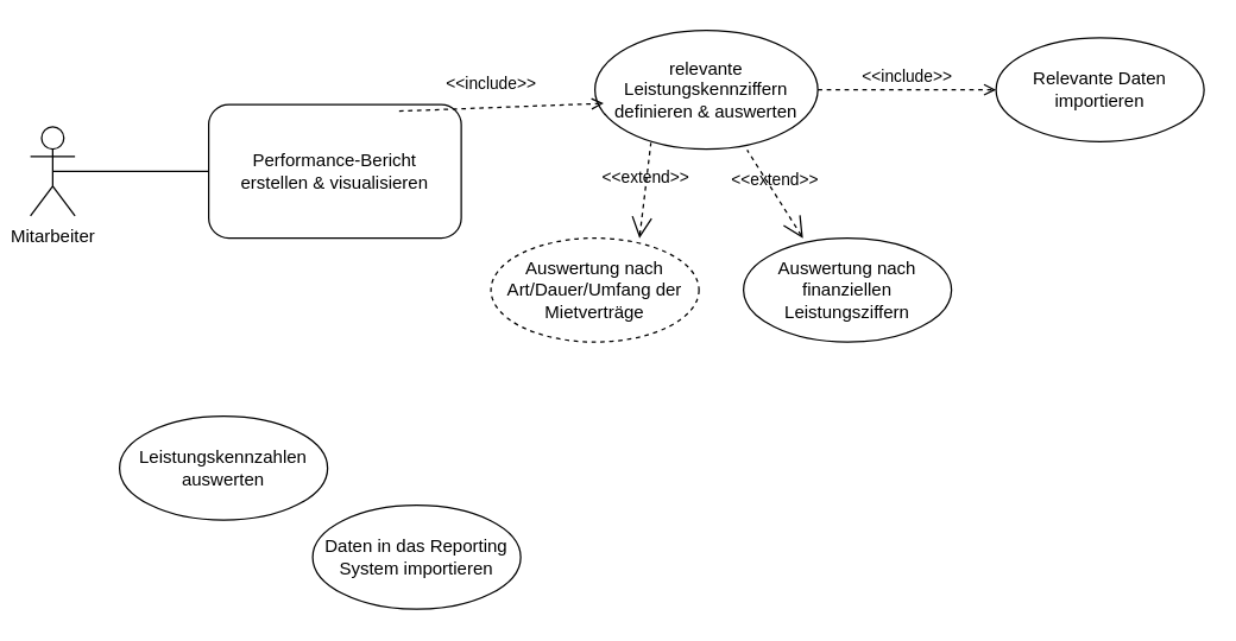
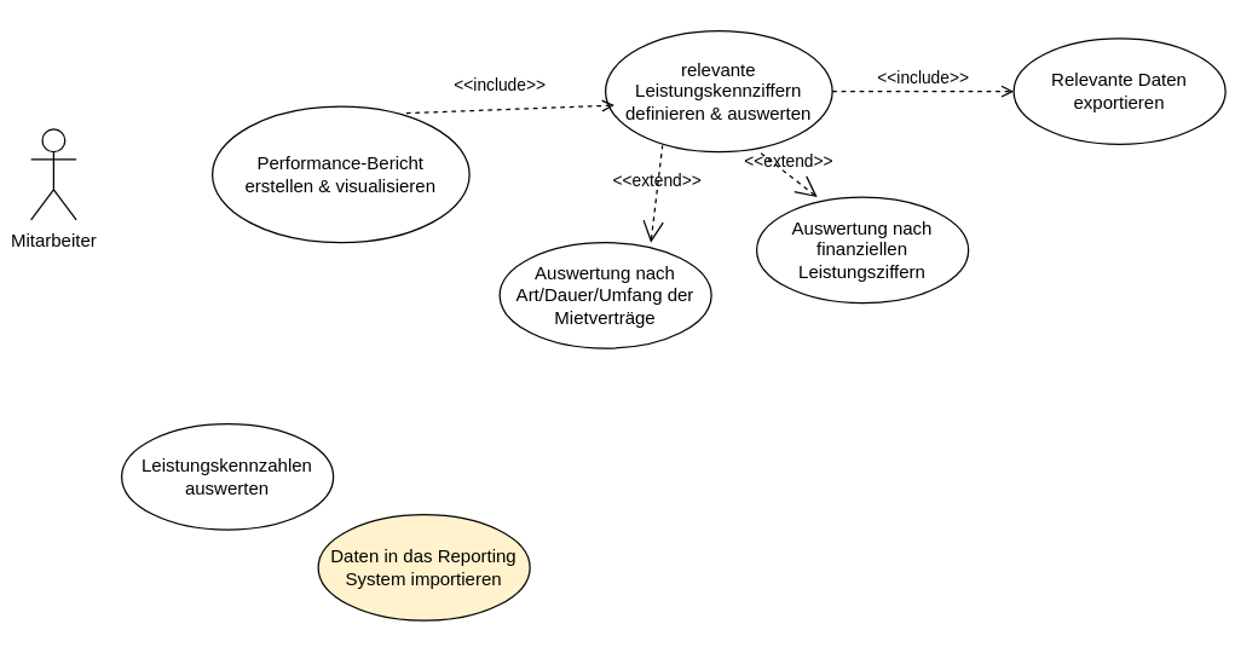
- <mxCell id="4" value="Relevante Daten importieren" style="ellipse;whiteSpace=wrap;html=1;" parent="1" vertex="1"><mxGeometry x="670" y="25" width="140" height="70" as="geometry" /></mxCell>
+ <mxCell id="4" value="Relevante Daten exportieren" style="ellipse;whiteSpace=wrap;html=1;" parent="1" vertex="1"><mxGeometry x="670" y="25" width="140" height="70" as="geometry" /></mxCell>
- <mxCell id="9" value="" style="edgeStyle=none;html=1;endArrow=none;verticalAlign=bottom;rounded=0;exitX=0.5;exitY=0.5;exitDx=0;exitDy=0;exitPerimeter=0;entryX=0;entryY=0.5;entryDx=0;entryDy=0;" parent="1" source="2" target="5" edge="1"><mxGeometry width="160" relative="1" as="geometry"><mxPoint x="360" y="180" as="sourcePoint" /><mxPoint x="520" y="180" as="targetPoint" /></mxGeometry></mxCell>
- <mxCell id="5" value="Performance-Bericht&lt;br&gt;erstellen &amp;amp; visualisieren" style="whiteSpace=wrap;html=1;rounded=1;" parent="1" vertex="1"><mxGeometry x="140" y="70" width="170" height="90" as="geometry" /></mxCell>
+ <mxCell id="5" value="Performance-Bericht&lt;br&gt;erstellen &amp;amp; visualisieren" style="ellipse;whiteSpace=wrap;html=1;" parent="1" vertex="1"><mxGeometry x="140" y="70" width="170" height="90" as="geometry" /></mxCell>
- <mxCell id="7" value="Auswertung nach Art/Dauer/Umfang der Mietverträge" style="ellipse;whiteSpace=wrap;html=1;fillColor=none;dashed=1;" parent="1" vertex="1"><mxGeometry x="330" y="160" width="140" height="70" as="geometry" /></mxCell>
+ <mxCell id="7" value="Auswertung nach Art/Dauer/Umfang der Mietverträge" style="ellipse;whiteSpace=wrap;html=1;fillColor=none;" parent="1" vertex="1"><mxGeometry x="330" y="160" width="140" height="70" as="geometry" /></mxCell>
- <mxCell id="8" value="Auswertung nach finanziellen Leistungsziffern" style="ellipse;whiteSpace=wrap;html=1;" parent="1" vertex="1"><mxGeometry x="500" y="160" width="140" height="70" as="geometry" /></mxCell>
+ <mxCell id="8" value="Auswertung nach finanziellen Leistungsziffern" style="ellipse;whiteSpace=wrap;html=1;" parent="1" vertex="1"><mxGeometry x="500" y="130" width="140" height="70" as="geometry" /></mxCell>
- <mxCell id="6" value="Daten in das Reporting System importieren" style="ellipse;whiteSpace=wrap;html=1;" parent="1" vertex="1"><mxGeometry x="210" y="340" width="140" height="70" as="geometry" /></mxCell>
+ <mxCell id="6" value="Daten in das Reporting System importieren" style="ellipse;whiteSpace=wrap;html=1;fillColor=#fff2cc;" parent="1" vertex="1"><mxGeometry x="210" y="340" width="140" height="70" as="geometry" /></mxCell>
